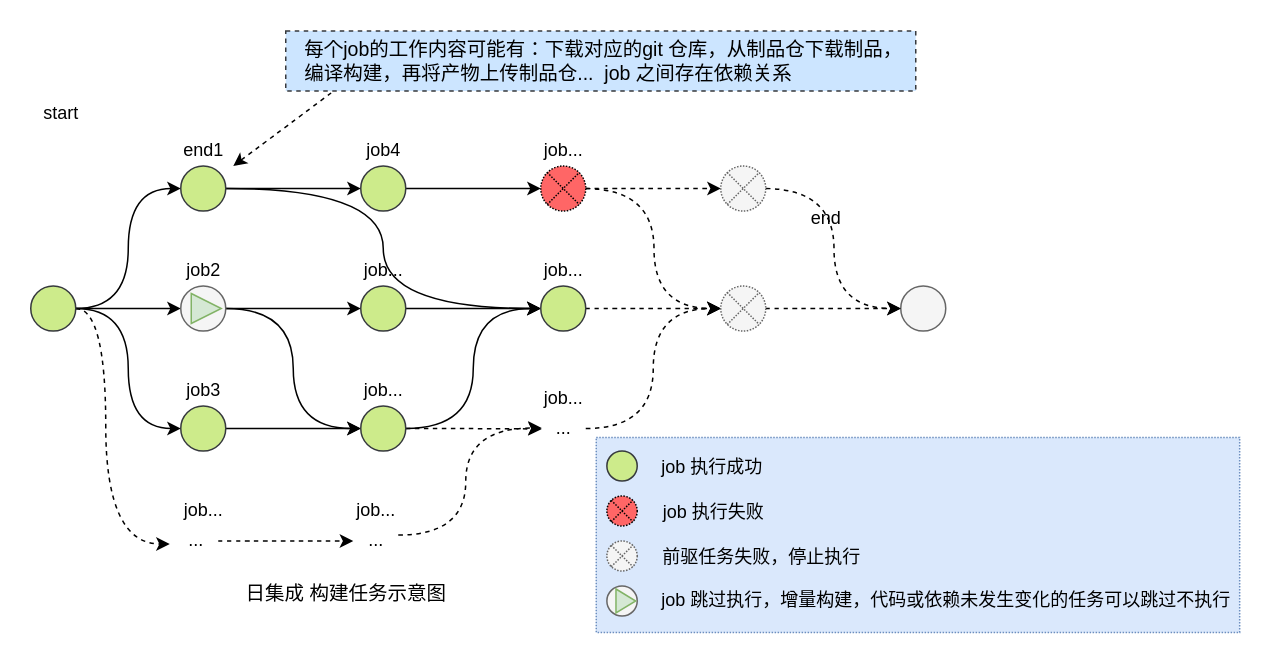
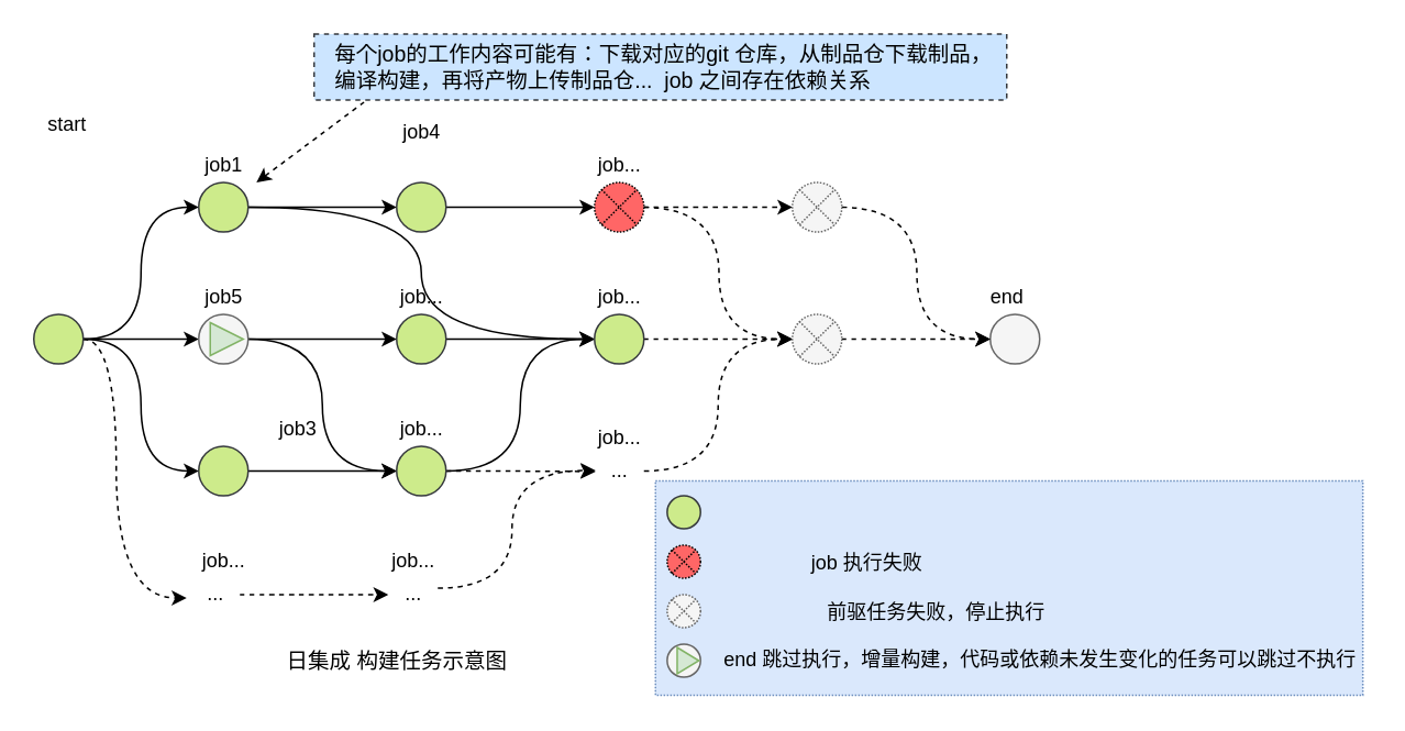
- <mxCell id="26" value="end1" style="text;html=1;align=center;verticalAlign=middle;resizable=0;points=[];autosize=1;strokeColor=none;fillColor=none;" vertex="1" parent="1"><mxGeometry x="115" y="90" width="40" height="20" as="geometry" /></mxCell>
+ <mxCell id="26" value="job1" style="text;html=1;align=center;verticalAlign=middle;resizable=0;points=[];autosize=1;strokeColor=none;fillColor=none;" vertex="1" parent="1"><mxGeometry x="115" y="90" width="40" height="20" as="geometry" /></mxCell>
- <mxCell id="29" value="job4" style="text;html=1;align=center;verticalAlign=middle;resizable=0;points=[];autosize=1;strokeColor=none;fillColor=none;" vertex="1" parent="1"><mxGeometry x="235" y="90" width="40" height="20" as="geometry" /></mxCell>
+ <mxCell id="29" value="job4" style="text;html=1;align=center;verticalAlign=middle;resizable=0;points=[];autosize=1;strokeColor=none;fillColor=none;" vertex="1" parent="1"><mxGeometry x="235" y="70" width="40" height="20" as="geometry" /></mxCell>
- <mxCell id="35" value="end" style="text;html=1;align=center;verticalAlign=middle;resizable=0;points=[];autosize=1;strokeColor=none;fillColor=none;" vertex="1" parent="1"><mxGeometry x="530" y="135" width="40" height="20" as="geometry" /></mxCell>
+ <mxCell id="35" value="end" style="text;html=1;align=center;verticalAlign=middle;resizable=0;points=[];autosize=1;strokeColor=none;fillColor=none;" vertex="1" parent="1"><mxGeometry x="590" y="170" width="40" height="20" as="geometry" /></mxCell>
- <mxCell id="27" value="job2" style="text;html=1;align=center;verticalAlign=middle;resizable=0;points=[];autosize=1;strokeColor=none;fillColor=none;" vertex="1" parent="1"><mxGeometry x="115" y="170" width="40" height="20" as="geometry" /></mxCell>
+ <mxCell id="27" value="job5" style="text;html=1;align=center;verticalAlign=middle;resizable=0;points=[];autosize=1;strokeColor=none;fillColor=none;" vertex="1" parent="1"><mxGeometry x="115" y="170" width="40" height="20" as="geometry" /></mxCell>
- <mxCell id="28" value="job3" style="text;html=1;align=center;verticalAlign=middle;resizable=0;points=[];autosize=1;strokeColor=none;fillColor=none;" vertex="1" parent="1"><mxGeometry x="115" y="250" width="40" height="20" as="geometry" /></mxCell>
+ <mxCell id="28" value="job3" style="text;html=1;align=center;verticalAlign=middle;resizable=0;points=[];autosize=1;strokeColor=none;fillColor=none;" vertex="1" parent="1"><mxGeometry x="160" y="250" width="40" height="20" as="geometry" /></mxCell>
- <mxCell id="59" value="&lt;font style=&quot;font-size: 12px&quot;&gt;job 执行成功&lt;/font&gt;" style="text;html=1;align=center;verticalAlign=middle;resizable=0;points=[];autosize=1;strokeColor=none;fillColor=none;fontSize=13;" vertex="1" parent="56"><mxGeometry x="37.432" y="9" width="80" height="20" as="geometry" /></mxCell>
- <mxCell id="61" value="&lt;font style=&quot;font-size: 12px&quot;&gt;job 执行失败&lt;/font&gt;" style="text;html=1;align=center;verticalAlign=middle;resizable=0;points=[];autosize=1;strokeColor=none;fillColor=none;fontSize=13;" vertex="1" parent="56"><mxGeometry x="38.444" y="39" width="80" height="20" as="geometry" /></mxCell>
+ <mxCell id="61" value="&lt;font style=&quot;font-size: 12px&quot;&gt;job 执行失败&lt;/font&gt;" style="text;html=1;align=center;verticalAlign=middle;resizable=0;points=[];autosize=1;strokeColor=none;fillColor=none;fontSize=13;" vertex="1" parent="56"><mxGeometry x="88.444" y="39" width="80" height="20" as="geometry" /></mxCell>
- <mxCell id="63" value="&lt;font style=&quot;font-size: 12px&quot;&gt;前驱任务失败，停止执行&lt;/font&gt;" style="text;html=1;align=center;verticalAlign=middle;resizable=0;points=[];autosize=1;strokeColor=none;fillColor=none;fontSize=13;" vertex="1" parent="56"><mxGeometry x="35.409" y="69" width="150" height="20" as="geometry" /></mxCell>
+ <mxCell id="63" value="&lt;font style=&quot;font-size: 12px&quot;&gt;前驱任务失败，停止执行&lt;/font&gt;" style="text;html=1;align=center;verticalAlign=middle;resizable=0;points=[];autosize=1;strokeColor=none;fillColor=none;fontSize=13;" vertex="1" parent="56"><mxGeometry x="95.409" y="69" width="150" height="20" as="geometry" /></mxCell>
- <mxCell id="45" value="&lt;font style=&quot;font-size: 13px&quot;&gt;日集成 构建任务示意图&lt;/font&gt;" style="text;html=1;align=center;verticalAlign=middle;resizable=0;points=[];autosize=1;strokeColor=none;fillColor=none;" vertex="1" parent="1"><mxGeometry x="155" y="385" width="150" height="20" as="geometry" /></mxCell>
+ <mxCell id="45" value="&lt;font style=&quot;font-size: 13px&quot;&gt;日集成 构建任务示意图&lt;/font&gt;" style="text;html=1;align=center;verticalAlign=middle;resizable=0;points=[];autosize=1;strokeColor=none;fillColor=none;" vertex="1" parent="1"><mxGeometry x="165" y="390" width="150" height="20" as="geometry" /></mxCell>
- <mxCell id="67" value="&lt;font style=&quot;font-size: 12px&quot;&gt;job 跳过执行，增量构建，代码或依赖未发生变化的任务可以跳过不执行&lt;/font&gt;" style="text;html=1;align=center;verticalAlign=middle;resizable=0;points=[];autosize=1;strokeColor=none;fillColor=none;fontSize=10;" vertex="1" parent="56"><mxGeometry x="38.444" y="99" width="390" height="20" as="geometry" /></mxCell>
+ <mxCell id="67" value="&lt;font style=&quot;font-size: 12px&quot;&gt;end 跳过执行，增量构建，代码或依赖未发生变化的任务可以跳过不执行&lt;/font&gt;" style="text;html=1;align=center;verticalAlign=middle;resizable=0;points=[];autosize=1;strokeColor=none;fillColor=none;fontSize=10;" vertex="1" parent="56"><mxGeometry x="38.444" y="99" width="390" height="20" as="geometry" /></mxCell>
